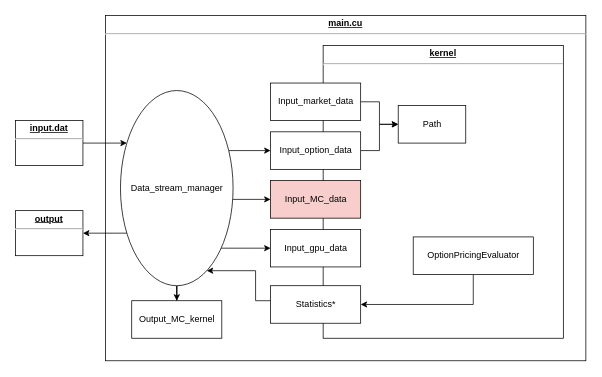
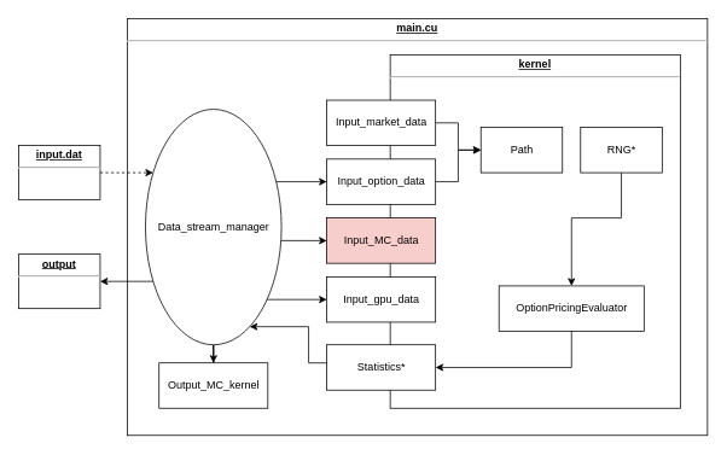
+ <mxCell id="22" value="RNG*" style="html=1;" parent="1" vertex="1"><mxGeometry x="640" y="140" width="90" height="50" as="geometry" /></mxCell>
- <mxCell id="4" style="edgeStyle=orthogonalEdgeStyle;rounded=0;orthogonalLoop=1;jettySize=auto;html=1;" parent="1" source="5" target="17" edge="1"><mxGeometry relative="1" as="geometry"><Array as="points"><mxPoint x="150" y="190" /><mxPoint x="150" y="190" /></Array></mxGeometry></mxCell>
+ <mxCell id="4" style="edgeStyle=orthogonalEdgeStyle;rounded=0;orthogonalLoop=1;jettySize=auto;html=1;dashed=1;" parent="1" source="5" target="17" edge="1"><mxGeometry relative="1" as="geometry"><Array as="points"><mxPoint x="150" y="190" /><mxPoint x="150" y="190" /></Array></mxGeometry></mxCell>
+ <mxCell id="21" style="edgeStyle=orthogonalEdgeStyle;rounded=0;orthogonalLoop=1;jettySize=auto;html=1;" parent="1" source="22" target="24" edge="1"><mxGeometry relative="1" as="geometry"><Array as="points"><mxPoint x="685" y="240" /><mxPoint x="630" y="240" /></Array></mxGeometry></mxCell>
